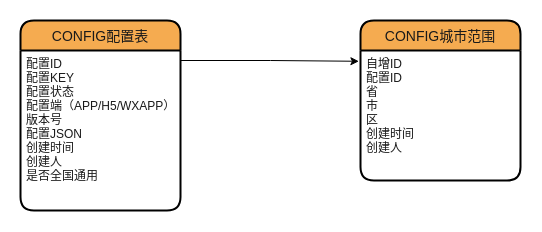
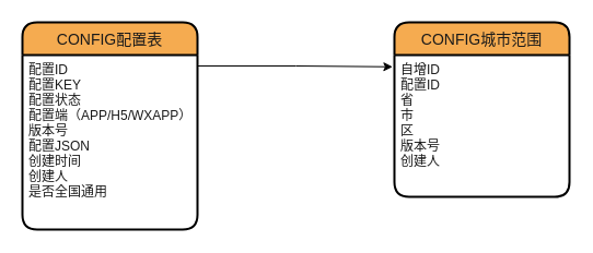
- <mxCell id="5" value="自增ID&#10;配置ID&#10;省&#10;市&#10;区&#10;创建时间&#10;创建人" style="align=left;strokeColor=none;fillColor=none;spacingLeft=4;fontSize=12;verticalAlign=top;resizable=1;rotatable=1;part=1;rounded=0;sketch=0;fontColor=#1A1A1A;movable=1;deletable=1;editable=1;connectable=1;" vertex="1" parent="4"><mxGeometry y="30" width="160" height="130" as="geometry" /></mxCell>
+ <mxCell id="5" value="自增ID&#10;配置ID&#10;省&#10;市&#10;区&#10;版本号&#10;创建人" style="align=left;strokeColor=none;fillColor=none;spacingLeft=4;fontSize=12;verticalAlign=top;resizable=1;rotatable=1;part=1;rounded=0;sketch=0;fontColor=#1A1A1A;movable=1;deletable=1;editable=1;connectable=1;" vertex="1" parent="4"><mxGeometry y="30" width="160" height="130" as="geometry" /></mxCell>
